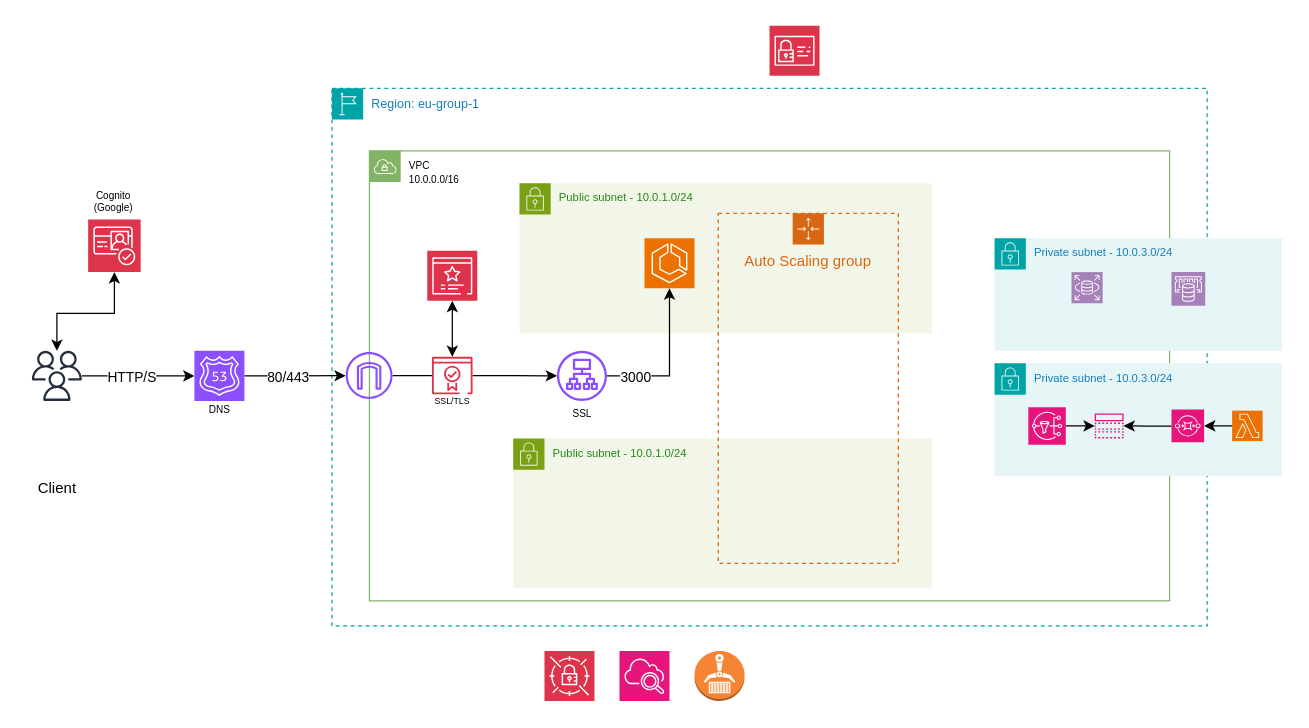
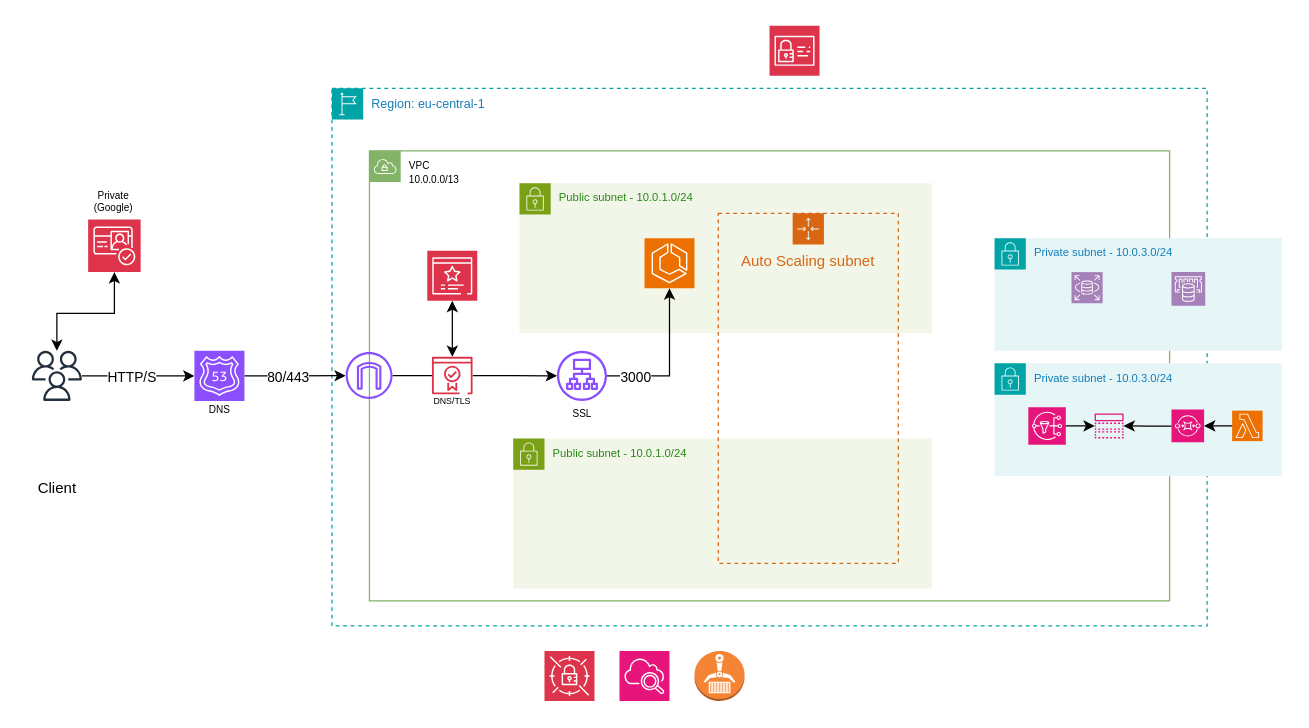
- <mxCell id="3" value="Region: eu-group-1" style="points=[[0,0],[0.25,0],[0.5,0],[0.75,0],[1,0],[1,0.25],[1,0.5],[1,0.75],[1,1],[0.75,1],[0.5,1],[0.25,1],[0,1],[0,0.75],[0,0.5],[0,0.25]];outlineConnect=0;gradientColor=none;html=1;whiteSpace=wrap;fontSize=10;fontStyle=0;container=0;pointerEvents=0;collapsible=0;recursiveResize=0;shape=mxgraph.aws4.group;grIcon=mxgraph.aws4.group_region;strokeColor=#00A4A6;fillColor=none;verticalAlign=top;align=left;spacingLeft=30;fontColor=#147EBA;dashed=1;" parent="1" vertex="1"><mxGeometry x="265" y="70" width="700" height="430" as="geometry" /></mxCell>
+ <mxCell id="3" value="Region: eu-central-1" style="points=[[0,0],[0.25,0],[0.5,0],[0.75,0],[1,0],[1,0.25],[1,0.5],[1,0.75],[1,1],[0.75,1],[0.5,1],[0.25,1],[0,1],[0,0.75],[0,0.5],[0,0.25]];outlineConnect=0;gradientColor=none;html=1;whiteSpace=wrap;fontSize=10;fontStyle=0;container=0;pointerEvents=0;collapsible=0;recursiveResize=0;shape=mxgraph.aws4.group;grIcon=mxgraph.aws4.group_region;strokeColor=#00A4A6;fillColor=none;verticalAlign=top;align=left;spacingLeft=30;fontColor=#147EBA;dashed=1;" parent="1" vertex="1"><mxGeometry x="265" y="70" width="700" height="430" as="geometry" /></mxCell>
- <mxCell id="2" value="&lt;font style=&quot;font-size: 8px;&quot;&gt;VPC&lt;/font&gt;&lt;div&gt;&lt;font style=&quot;font-size: 8px;&quot;&gt;10.0.0.0/16&lt;/font&gt;&lt;/div&gt;" style="sketch=0;outlineConnect=0;html=1;whiteSpace=wrap;fontSize=9;fontStyle=0;shape=mxgraph.aws4.group;grIcon=mxgraph.aws4.group_vpc;strokeColor=#82b366;fillColor=none;verticalAlign=top;align=left;spacingLeft=30;dashed=0;" parent="1" vertex="1"><mxGeometry x="295" y="120" width="640" height="360" as="geometry" /></mxCell>
+ <mxCell id="2" value="&lt;font style=&quot;font-size: 8px;&quot;&gt;VPC&lt;/font&gt;&lt;div&gt;&lt;font style=&quot;font-size: 8px;&quot;&gt;10.0.0.0/13&lt;/font&gt;&lt;/div&gt;" style="sketch=0;outlineConnect=0;html=1;whiteSpace=wrap;fontSize=9;fontStyle=0;shape=mxgraph.aws4.group;grIcon=mxgraph.aws4.group_vpc;strokeColor=#82b366;fillColor=none;verticalAlign=top;align=left;spacingLeft=30;dashed=0;" parent="1" vertex="1"><mxGeometry x="295" y="120" width="640" height="360" as="geometry" /></mxCell>
- <mxCell id="24" value="Cognito&lt;div&gt;(Google)&lt;/div&gt;" style="text;html=1;align=center;verticalAlign=middle;resizable=0;points=[];autosize=1;strokeColor=none;fillColor=none;fontSize=8;" vertex="1" parent="1"><mxGeometry x="65" y="146" width="50" height="30" as="geometry" /></mxCell>
+ <mxCell id="24" value="Private&lt;div&gt;(Google)&lt;/div&gt;" style="text;html=1;align=center;verticalAlign=middle;resizable=0;points=[];autosize=1;strokeColor=none;fillColor=none;fontSize=8;" vertex="1" parent="1"><mxGeometry x="65" y="146" width="50" height="30" as="geometry" /></mxCell>
- <mxCell id="45" value="Auto Scaling group" style="points=[[0,0],[0.25,0],[0.5,0],[0.75,0],[1,0],[1,0.25],[1,0.5],[1,0.75],[1,1],[0.75,1],[0.5,1],[0.25,1],[0,1],[0,0.75],[0,0.5],[0,0.25]];outlineConnect=0;gradientColor=none;html=1;whiteSpace=wrap;fontSize=12;fontStyle=0;container=1;pointerEvents=0;collapsible=0;recursiveResize=0;shape=mxgraph.aws4.groupCenter;grIcon=mxgraph.aws4.group_auto_scaling_group;grStroke=1;strokeColor=#D86613;fillColor=none;verticalAlign=top;align=center;fontColor=#D86613;dashed=1;spacingTop=25;" vertex="1" parent="1"><mxGeometry x="574" y="170" width="144" height="280" as="geometry" /></mxCell>
+ <mxCell id="45" value="Auto Scaling subnet" style="points=[[0,0],[0.25,0],[0.5,0],[0.75,0],[1,0],[1,0.25],[1,0.5],[1,0.75],[1,1],[0.75,1],[0.5,1],[0.25,1],[0,1],[0,0.75],[0,0.5],[0,0.25]];outlineConnect=0;gradientColor=none;html=1;whiteSpace=wrap;fontSize=12;fontStyle=0;container=1;pointerEvents=0;collapsible=0;recursiveResize=0;shape=mxgraph.aws4.groupCenter;grIcon=mxgraph.aws4.group_auto_scaling_group;grStroke=1;strokeColor=#D86613;fillColor=none;verticalAlign=top;align=center;fontColor=#D86613;dashed=1;spacingTop=25;" vertex="1" parent="1"><mxGeometry x="574" y="170" width="144" height="280" as="geometry" /></mxCell>
- <mxCell id="21" value="SSL/TLS" style="text;html=1;align=center;verticalAlign=middle;resizable=0;points=[];autosize=1;strokeColor=none;fillColor=none;fontSize=7;" vertex="1" parent="1"><mxGeometry x="336" y="311" width="50" height="20" as="geometry" /></mxCell>
+ <mxCell id="21" value="DNS/TLS" style="text;html=1;align=center;verticalAlign=middle;resizable=0;points=[];autosize=1;strokeColor=none;fillColor=none;fontSize=7;" vertex="1" parent="1"><mxGeometry x="336" y="311" width="50" height="20" as="geometry" /></mxCell>
